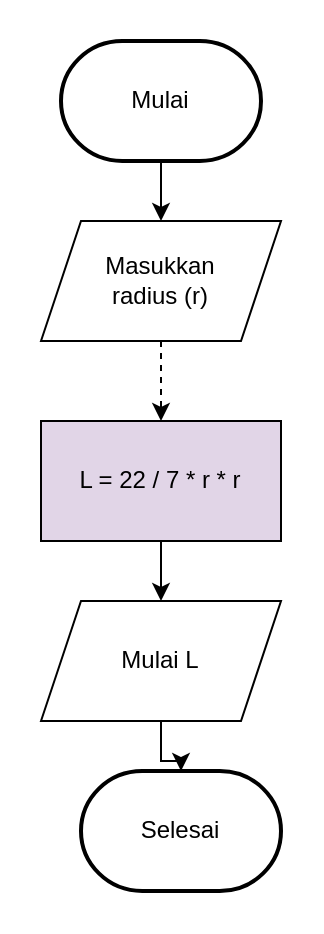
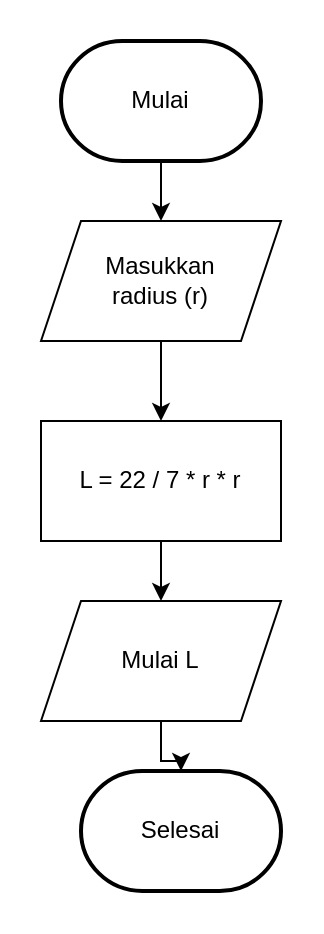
- <mxCell id="5" value="" style="edgeStyle=orthogonalEdgeStyle;rounded=0;orthogonalLoop=1;jettySize=auto;html=1;dashed=1;" edge="1" parent="1" source="6" target="8"><mxGeometry relative="1" as="geometry" /></mxCell>
+ <mxCell id="5" value="" style="edgeStyle=orthogonalEdgeStyle;rounded=0;orthogonalLoop=1;jettySize=auto;html=1;" edge="1" parent="1" source="6" target="8"><mxGeometry relative="1" as="geometry" /></mxCell>
- <mxCell id="8" value="L = 22 / 7 * r * r" style="rounded=0;whiteSpace=wrap;html=1;fillColor=#e1d5e7;" vertex="1" parent="1"><mxGeometry x="20" y="210" width="120" height="60" as="geometry" /></mxCell>
+ <mxCell id="8" value="L = 22 / 7 * r * r" style="rounded=0;whiteSpace=wrap;html=1;" vertex="1" parent="1"><mxGeometry x="20" y="210" width="120" height="60" as="geometry" /></mxCell>
